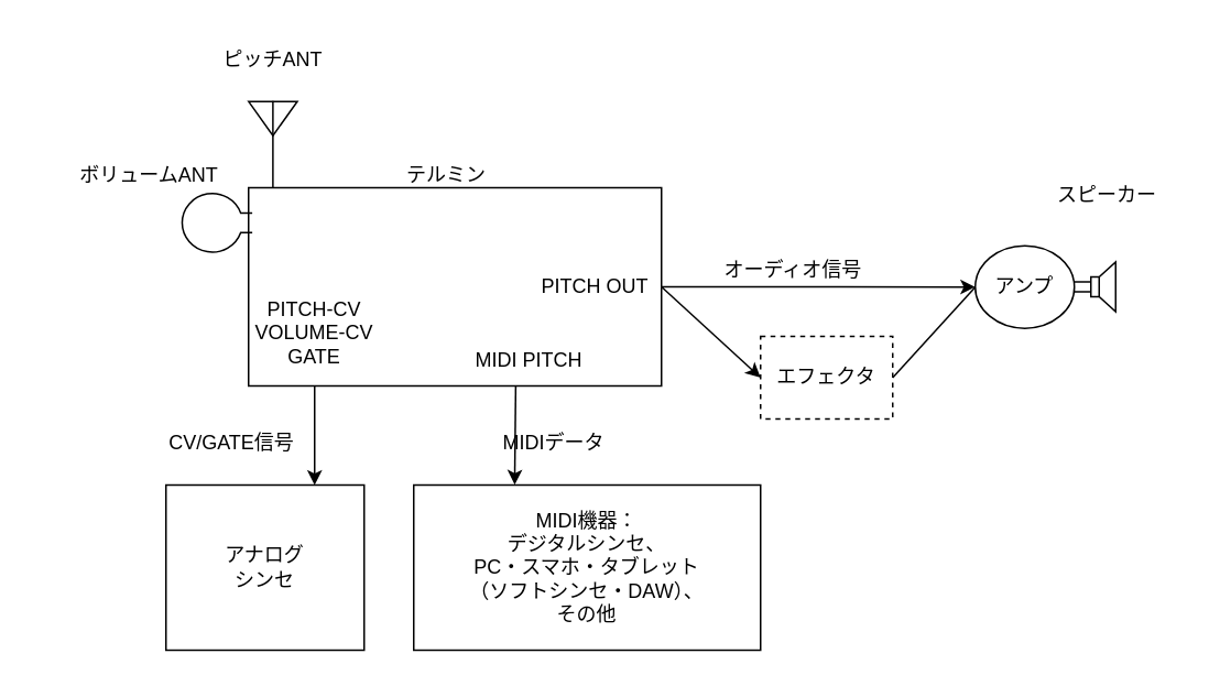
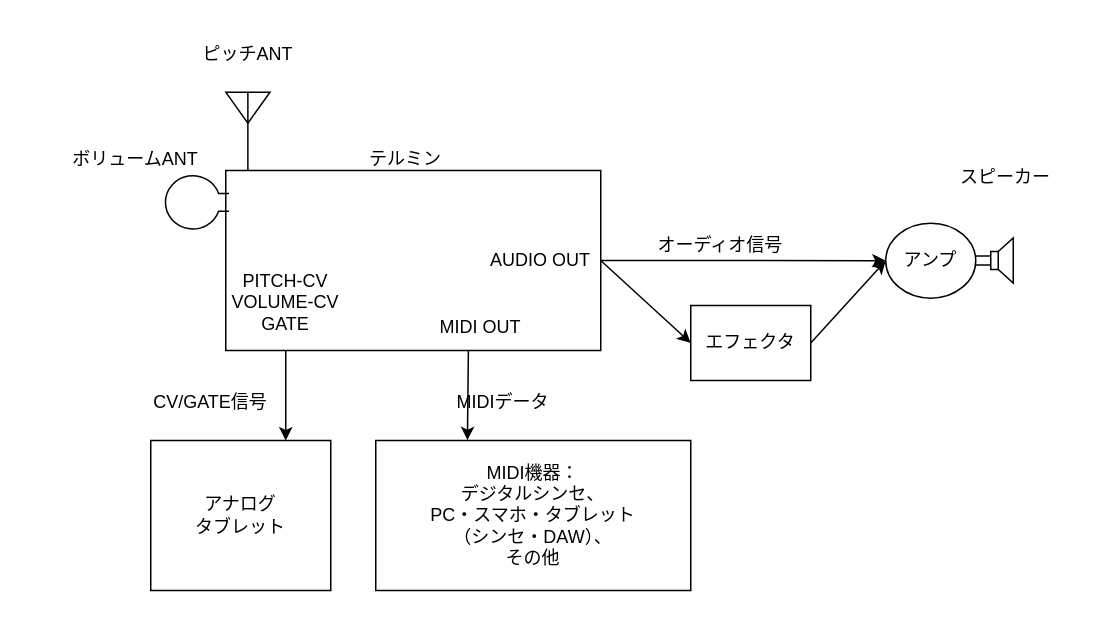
- <mxCell id="23" value="PITCH OUT" style="text;strokeColor=none;align=center;fillColor=none;html=1;verticalAlign=middle;whiteSpace=wrap;rounded=0;" parent="1" vertex="1"><mxGeometry x="290" y="157.99" width="140" height="30" as="geometry" /></mxCell>
+ <mxCell id="23" value="AUDIO OUT" style="text;strokeColor=none;align=center;fillColor=none;html=1;verticalAlign=middle;whiteSpace=wrap;rounded=0;" parent="1" vertex="1"><mxGeometry x="290" y="157.99" width="140" height="30" as="geometry" /></mxCell>
- <mxCell id="14" value="" style="endArrow=none;html=1;rounded=0;exitX=1;exitY=0.5;exitDx=0;exitDy=0;entryX=0;entryY=0.5;entryDx=0;entryDy=0;" parent="1" source="13" target="8" edge="1"><mxGeometry width="50" height="50" relative="1" as="geometry"><mxPoint x="590" y="277.71" as="sourcePoint" /><mxPoint x="670" y="278.21" as="targetPoint" /></mxGeometry></mxCell>
+ <mxCell id="14" value="" style="endArrow=classic;html=1;rounded=0;exitX=1;exitY=0.5;exitDx=0;exitDy=0;entryX=0;entryY=0.5;entryDx=0;entryDy=0;" parent="1" source="13" target="8" edge="1"><mxGeometry width="50" height="50" relative="1" as="geometry"><mxPoint x="590" y="277.71" as="sourcePoint" /><mxPoint x="670" y="278.21" as="targetPoint" /></mxGeometry></mxCell>
- <mxCell id="22" value="MIDI PITCH" style="text;strokeColor=none;align=center;fillColor=none;html=1;verticalAlign=middle;whiteSpace=wrap;rounded=0;" parent="1" vertex="1"><mxGeometry x="250" y="203" width="140" height="30" as="geometry" /></mxCell>
+ <mxCell id="22" value="MIDI OUT" style="text;strokeColor=none;align=center;fillColor=none;html=1;verticalAlign=middle;whiteSpace=wrap;rounded=0;" parent="1" vertex="1"><mxGeometry x="250" y="203" width="140" height="30" as="geometry" /></mxCell>
- <mxCell id="13" value="エフェクタ" style="rounded=0;whiteSpace=wrap;html=1;dashed=1;" parent="1" vertex="1"><mxGeometry x="460" y="203" width="80" height="50" as="geometry" /></mxCell>
+ <mxCell id="13" value="エフェクタ" style="rounded=0;whiteSpace=wrap;html=1;" parent="1" vertex="1"><mxGeometry x="460" y="203" width="80" height="50" as="geometry" /></mxCell>
- <mxCell id="16" value="アナログ&lt;br&gt;シンセ" style="rounded=0;whiteSpace=wrap;html=1;" parent="1" vertex="1"><mxGeometry x="100" y="293" width="120" height="100" as="geometry" /></mxCell>
+ <mxCell id="16" value="アナログ&lt;br&gt;タブレット" style="rounded=0;whiteSpace=wrap;html=1;" parent="1" vertex="1"><mxGeometry x="100" y="293" width="120" height="100" as="geometry" /></mxCell>
- <mxCell id="15" value="MIDI機器：&lt;br&gt;デジタルシンセ、&lt;br&gt;PC・スマホ・タブレット&lt;br&gt;（ソフトシンセ・DAW）、&lt;br&gt;その他" style="rounded=0;whiteSpace=wrap;html=1;" parent="1" vertex="1"><mxGeometry x="250" y="293" width="210" height="100" as="geometry" /></mxCell>
+ <mxCell id="15" value="MIDI機器：&lt;br&gt;デジタルシンセ、&lt;br&gt;PC・スマホ・タブレット&lt;br&gt;（シンセ・DAW）、&lt;br&gt;その他" style="rounded=0;whiteSpace=wrap;html=1;" parent="1" vertex="1"><mxGeometry x="250" y="293" width="210" height="100" as="geometry" /></mxCell>
